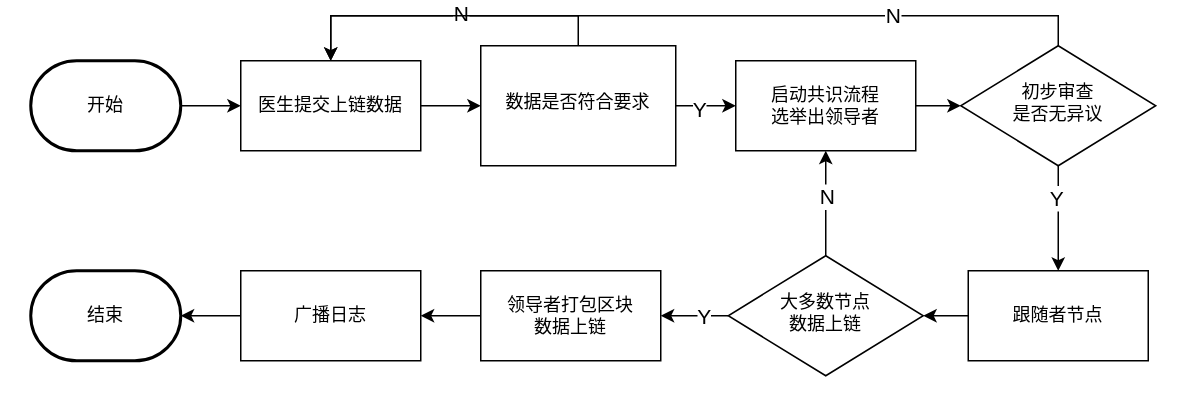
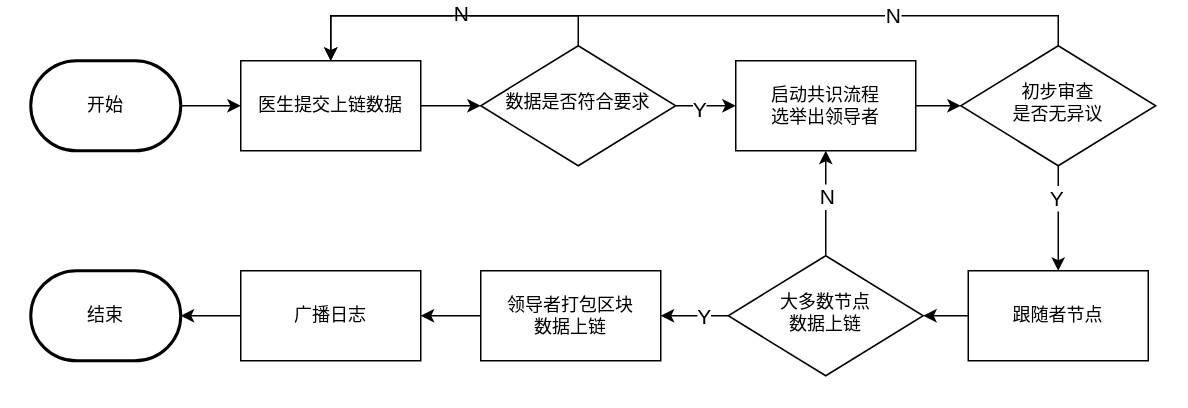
- <mxCell id="6" value="数据是否符合要求" style="whiteSpace=wrap;html=1;shadow=0;fontFamily=Helvetica;fontSize=12;align=center;strokeWidth=1;spacing=6;spacingTop=-4;rounded=0;" parent="1" vertex="1"><mxGeometry x="320" y="20" width="130" height="80" as="geometry" /></mxCell>
+ <mxCell id="6" value="数据是否符合要求" style="rhombus;whiteSpace=wrap;html=1;shadow=0;fontFamily=Helvetica;fontSize=12;align=center;strokeWidth=1;spacing=6;spacingTop=-4;" parent="1" vertex="1"><mxGeometry x="320" y="20" width="130" height="80" as="geometry" /></mxCell>
